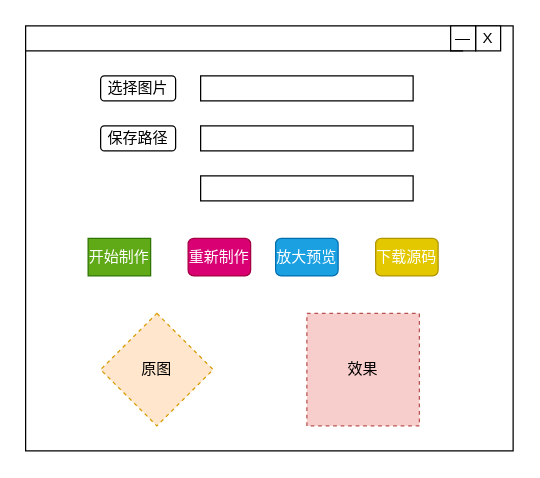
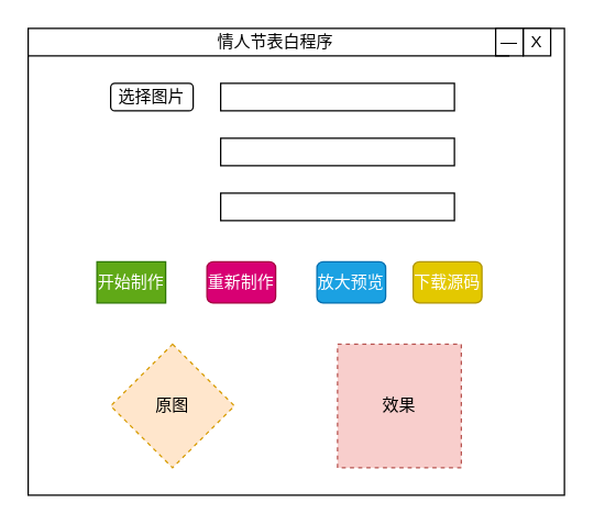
+ <mxCell id="13" value="情人节表白程序" style="text;html=1;strokeColor=none;fillColor=none;align=center;verticalAlign=middle;whiteSpace=wrap;rounded=0;" vertex="1" parent="1"><mxGeometry x="150" y="20" width="100" height="20" as="geometry" /></mxCell>
- <mxCell id="5" value="保存路径" style="rounded=1;whiteSpace=wrap;html=1;" vertex="1" parent="1"><mxGeometry x="80" y="100" width="60" height="20" as="geometry" /></mxCell>
- <mxCell id="14" value="放大预览" style="rounded=1;whiteSpace=wrap;html=1;fillColor=#1ba1e2;strokeColor=#006EAF;fontColor=#ffffff;" vertex="1" parent="1"><mxGeometry x="220" y="190" width="50" height="30" as="geometry" /></mxCell>
+ <mxCell id="14" value="放大预览" style="rounded=1;whiteSpace=wrap;html=1;fillColor=#1ba1e2;strokeColor=#006EAF;fontColor=#ffffff;" vertex="1" parent="1"><mxGeometry x="230" y="190" width="50" height="30" as="geometry" /></mxCell>
